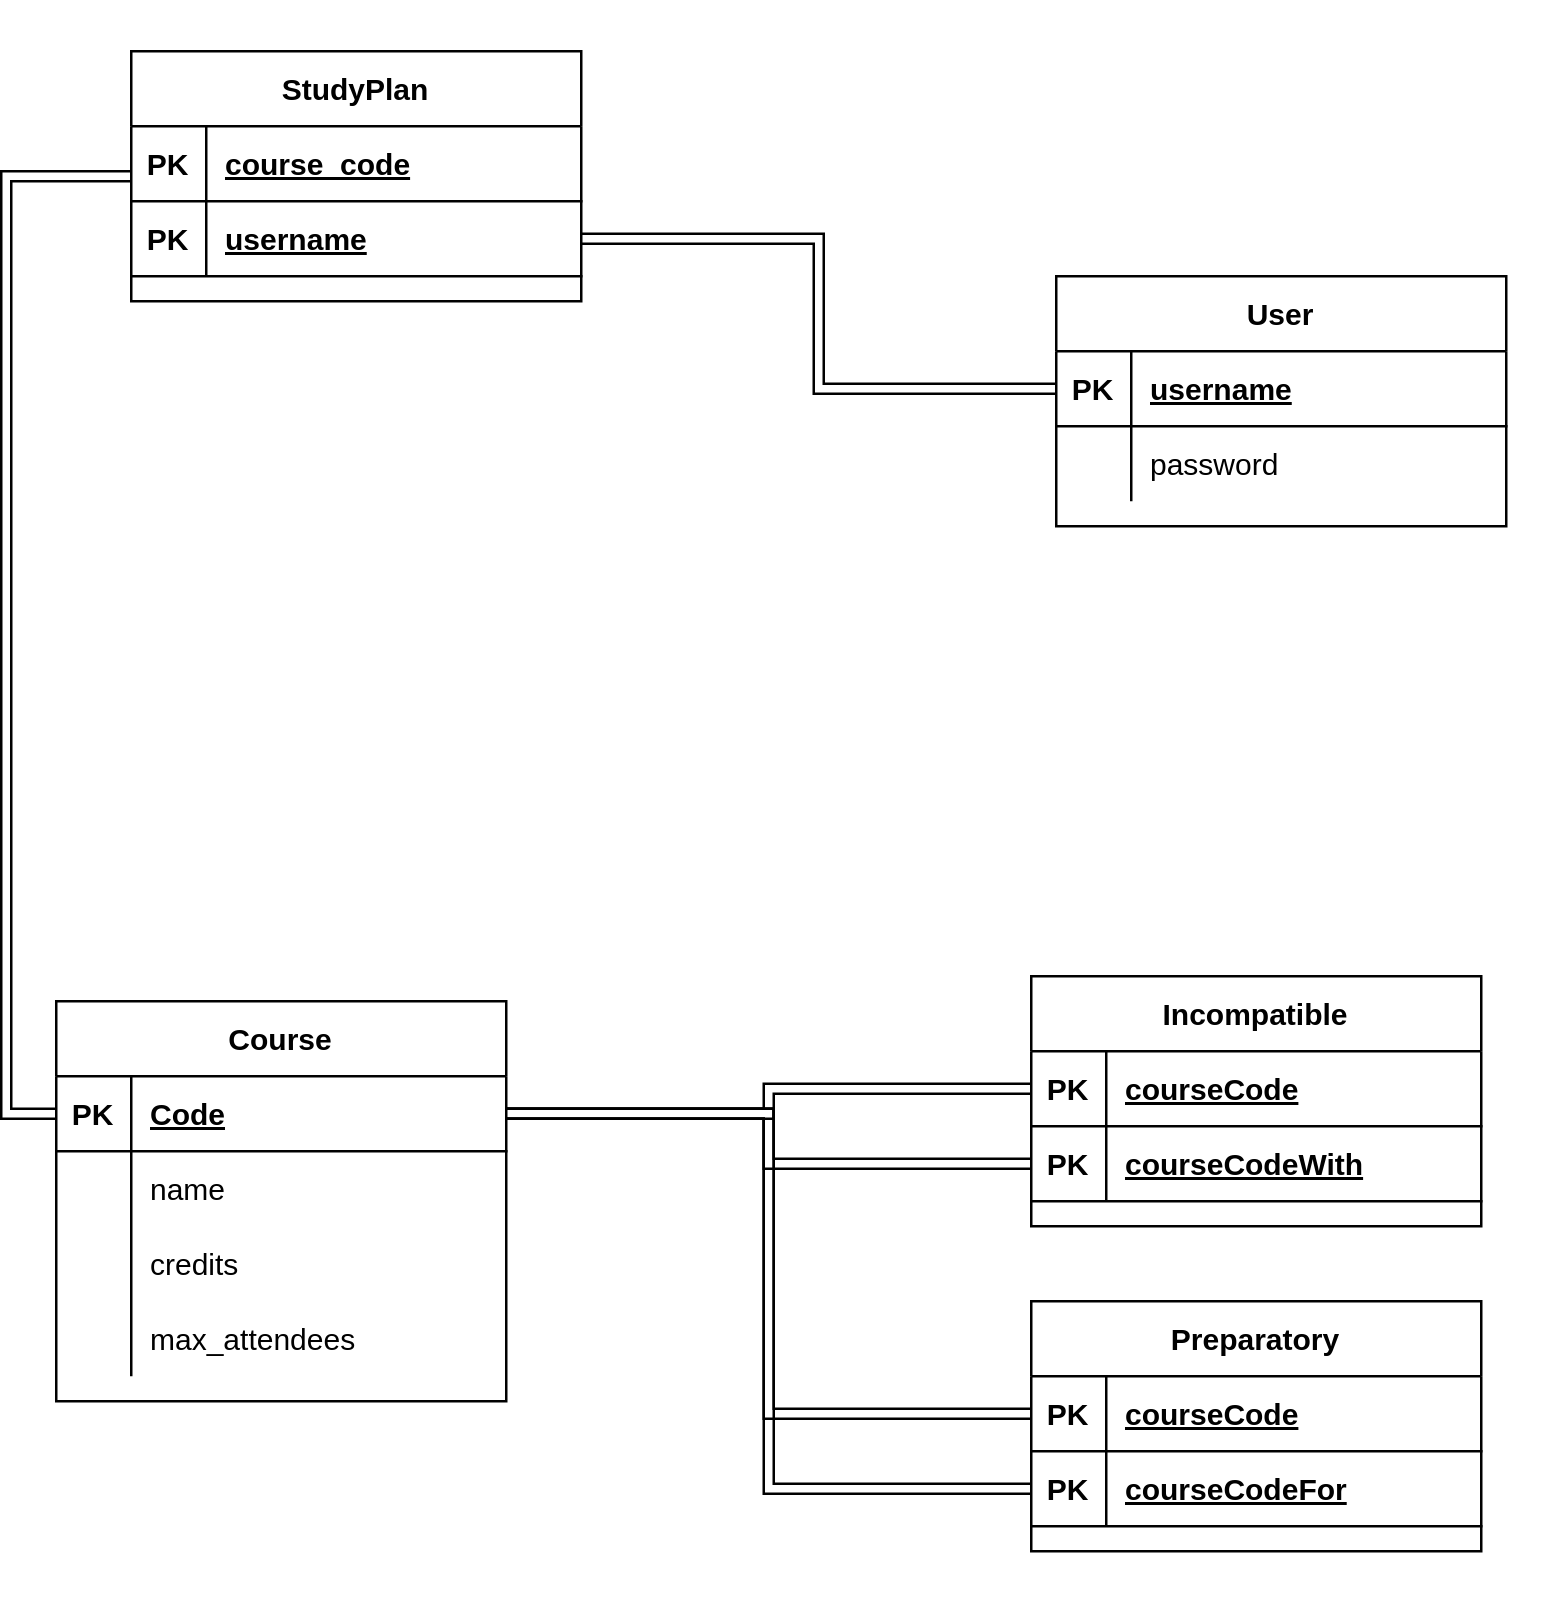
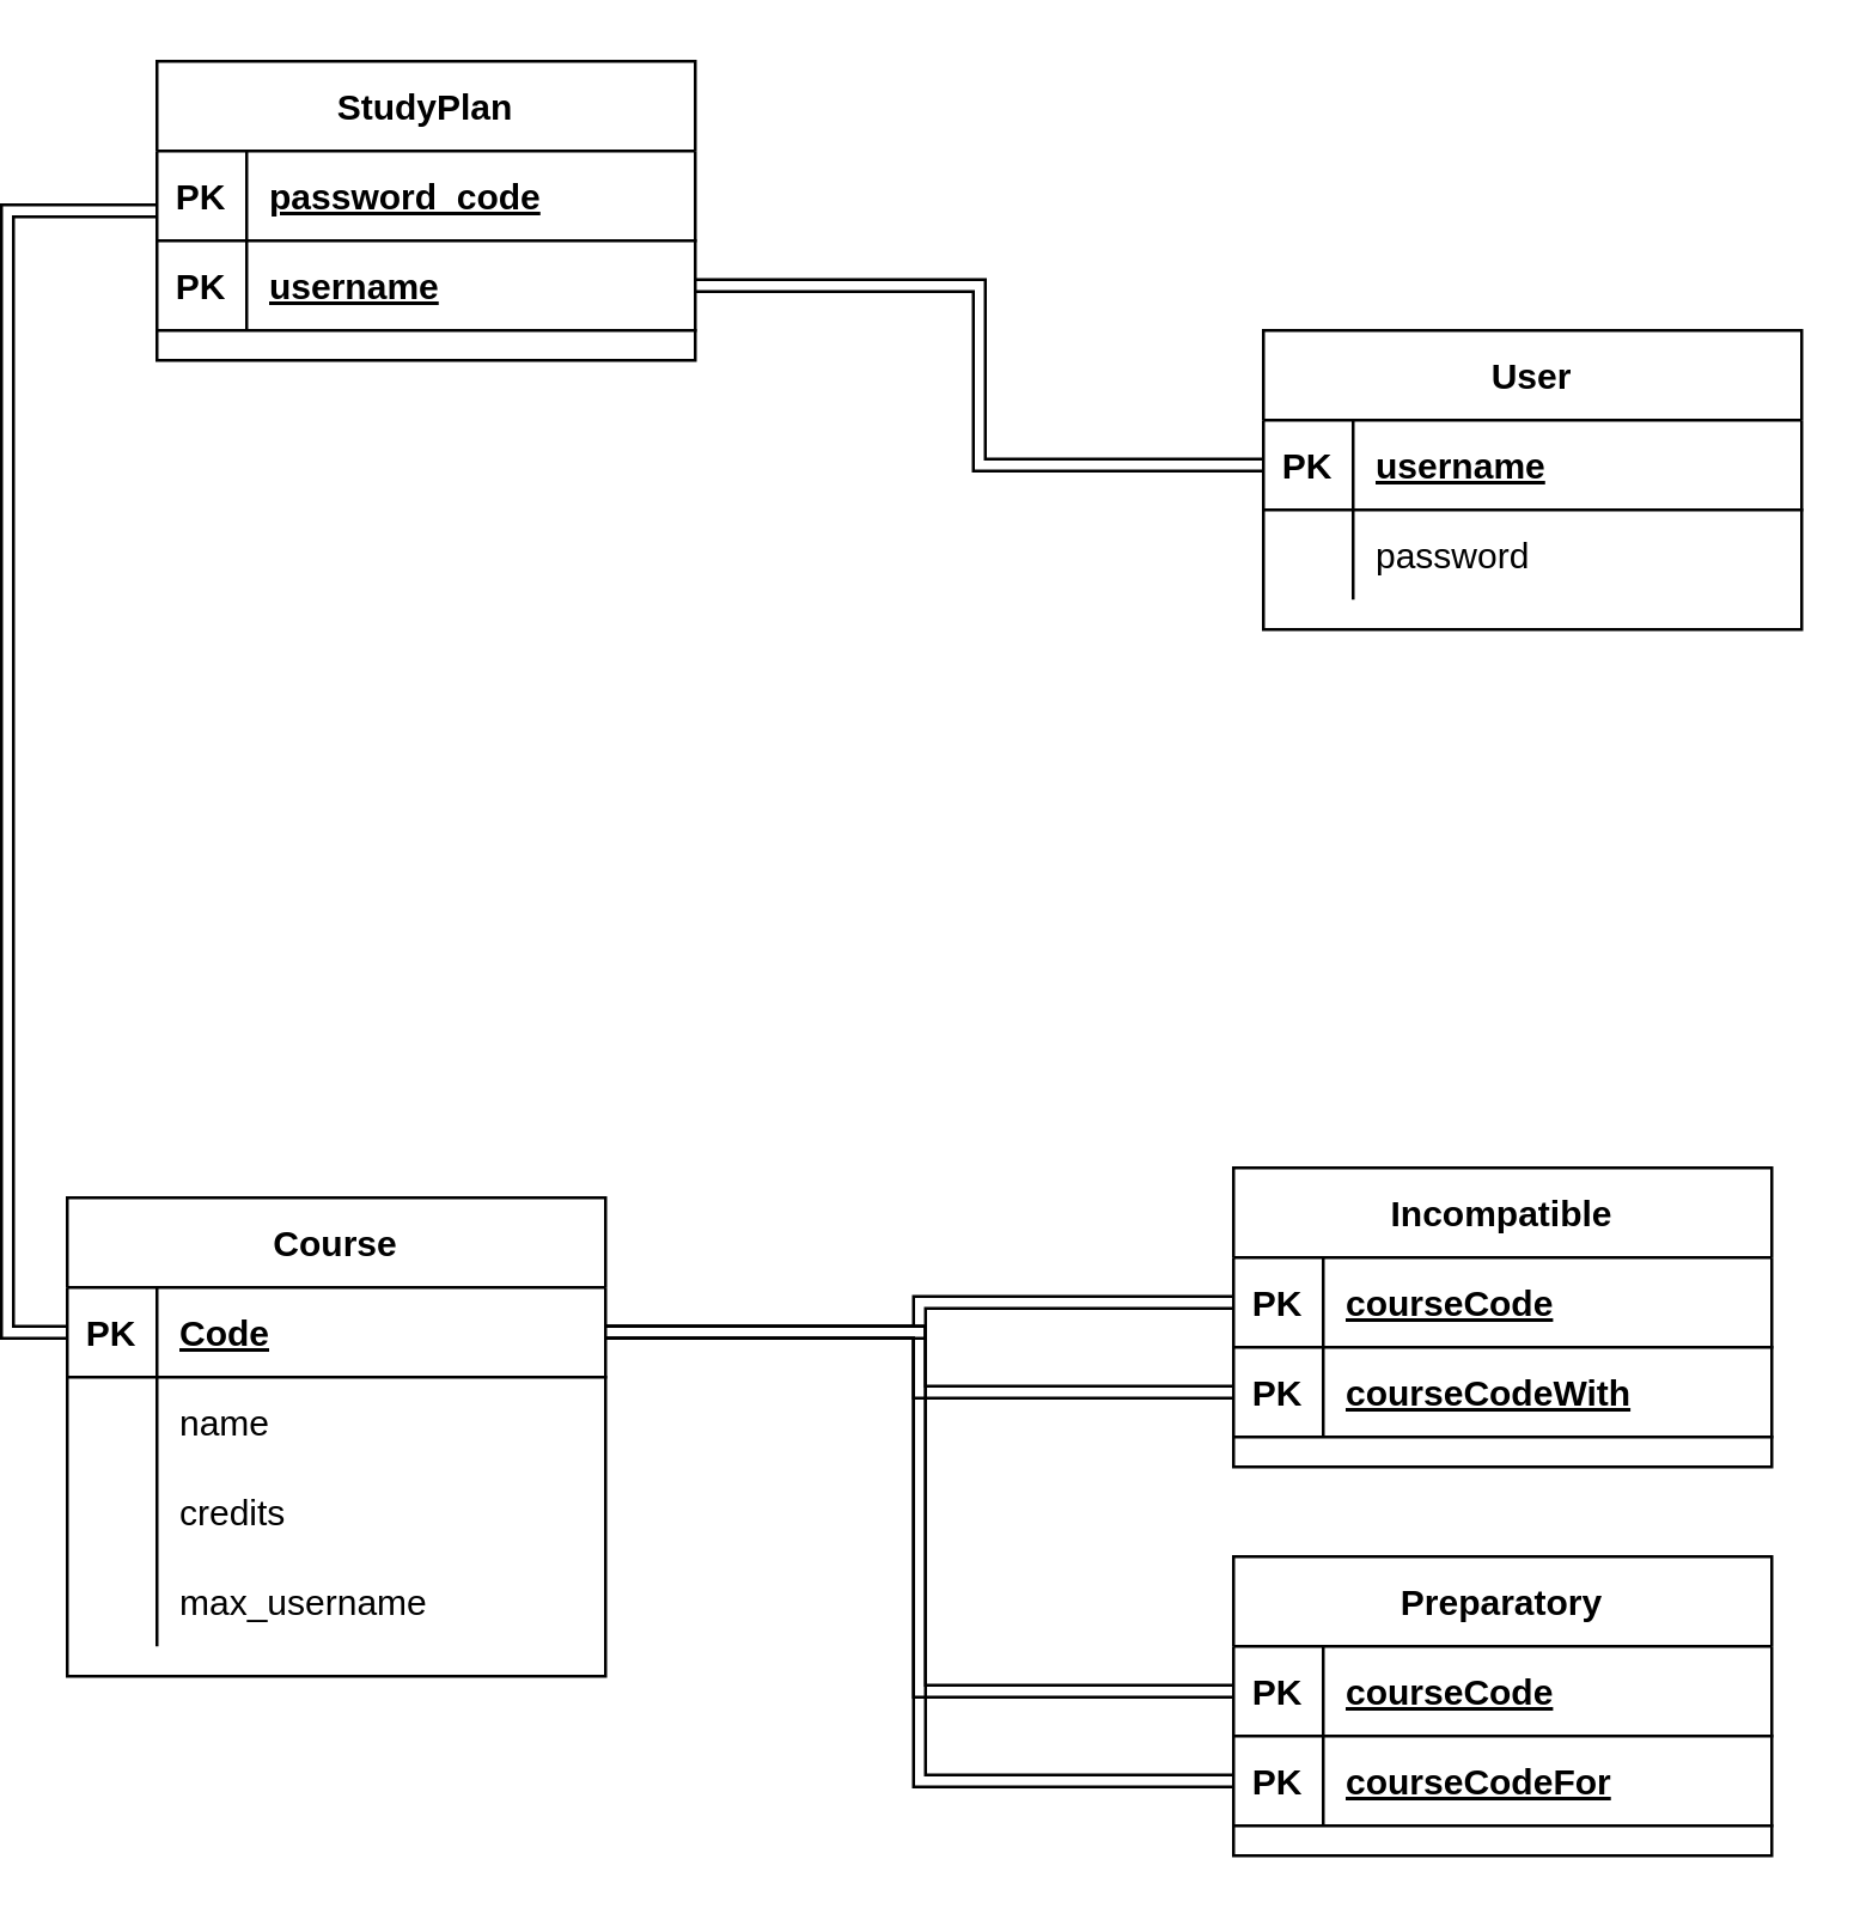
- <mxCell id="26" value="course_code" style="shape=partialRectangle;connectable=0;fillColor=none;top=0;left=0;bottom=0;right=0;align=left;spacingLeft=6;fontStyle=5;overflow=hidden;" parent="24" vertex="1"><mxGeometry x="30" width="150" height="30" as="geometry"><mxRectangle width="150" height="30" as="alternateBounds" /></mxGeometry></mxCell>
+ <mxCell id="26" value="password_code" style="shape=partialRectangle;connectable=0;fillColor=none;top=0;left=0;bottom=0;right=0;align=left;spacingLeft=6;fontStyle=5;overflow=hidden;" parent="24" vertex="1"><mxGeometry x="30" width="150" height="30" as="geometry"><mxRectangle width="150" height="30" as="alternateBounds" /></mxGeometry></mxCell>
- <mxCell id="15" value="max_attendees" style="shape=partialRectangle;connectable=0;fillColor=none;top=0;left=0;bottom=0;right=0;align=left;spacingLeft=6;overflow=hidden;" parent="13" vertex="1"><mxGeometry x="30" width="150" height="30" as="geometry"><mxRectangle width="150" height="30" as="alternateBounds" /></mxGeometry></mxCell>
+ <mxCell id="15" value="max_username" style="shape=partialRectangle;connectable=0;fillColor=none;top=0;left=0;bottom=0;right=0;align=left;spacingLeft=6;overflow=hidden;" parent="13" vertex="1"><mxGeometry x="30" width="150" height="30" as="geometry"><mxRectangle width="150" height="30" as="alternateBounds" /></mxGeometry></mxCell>
